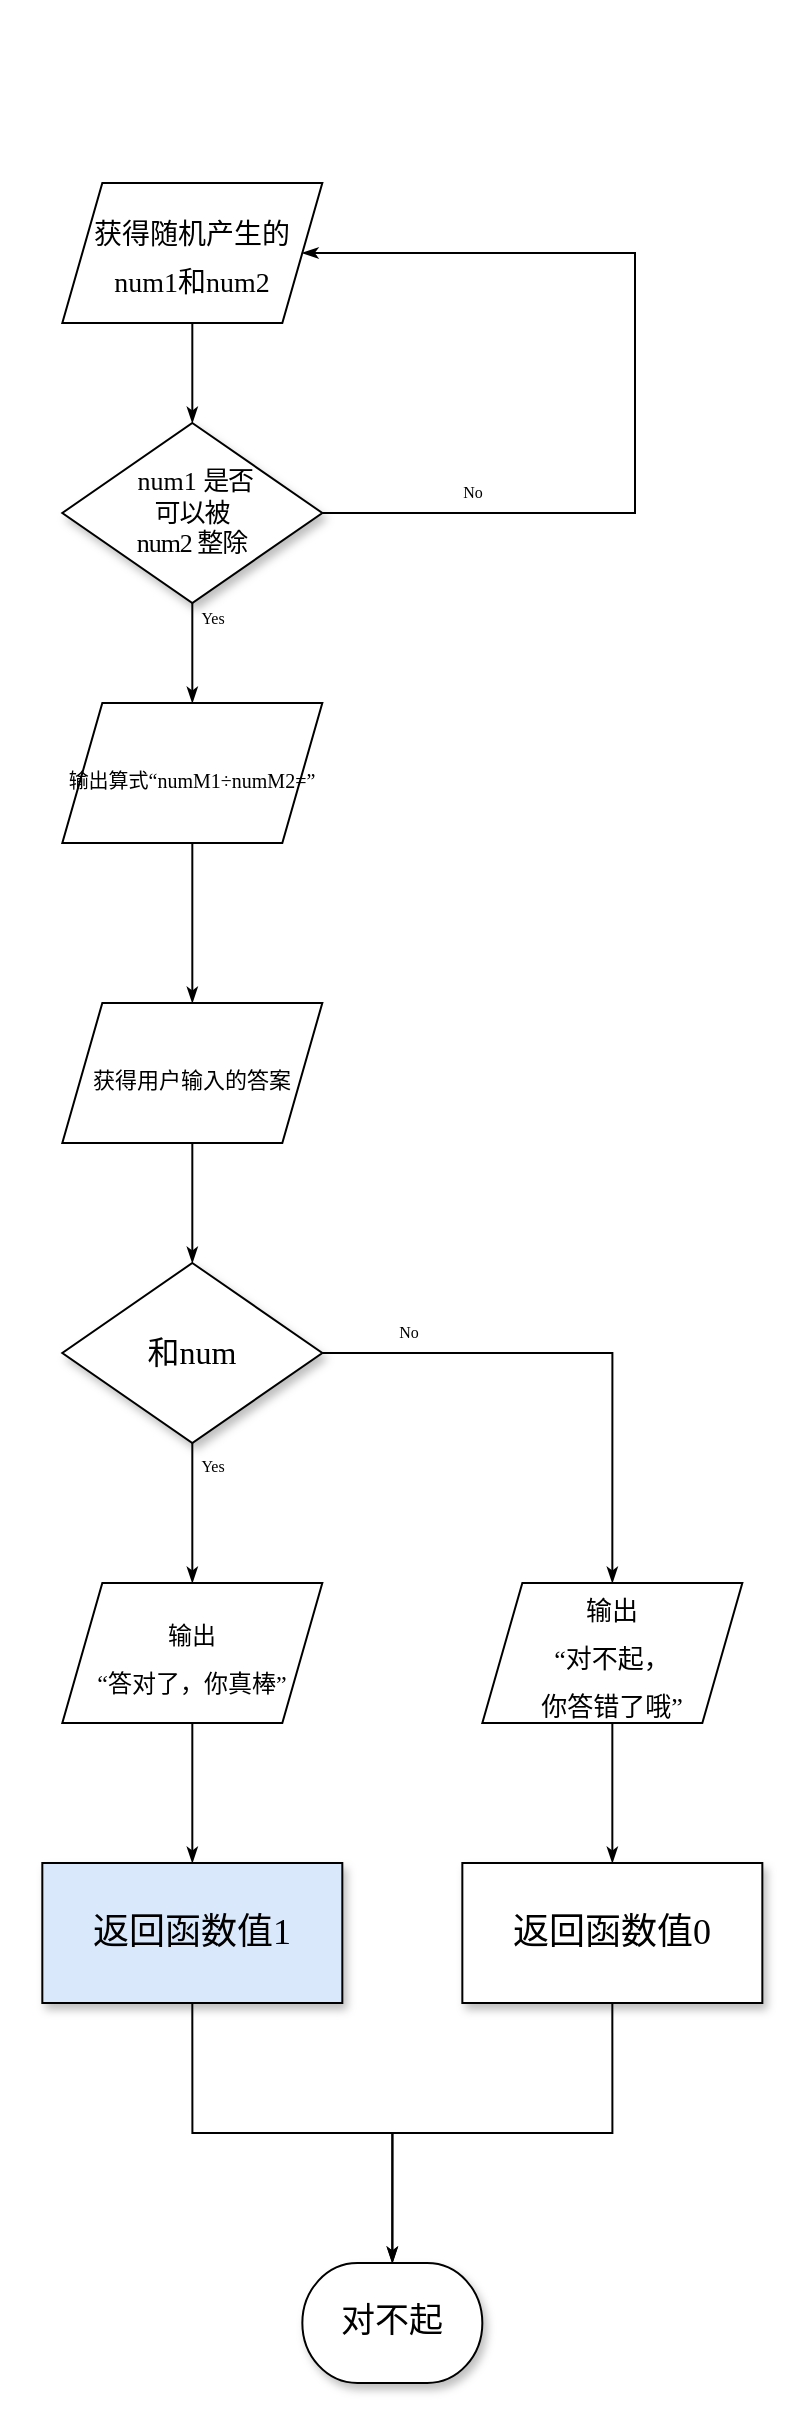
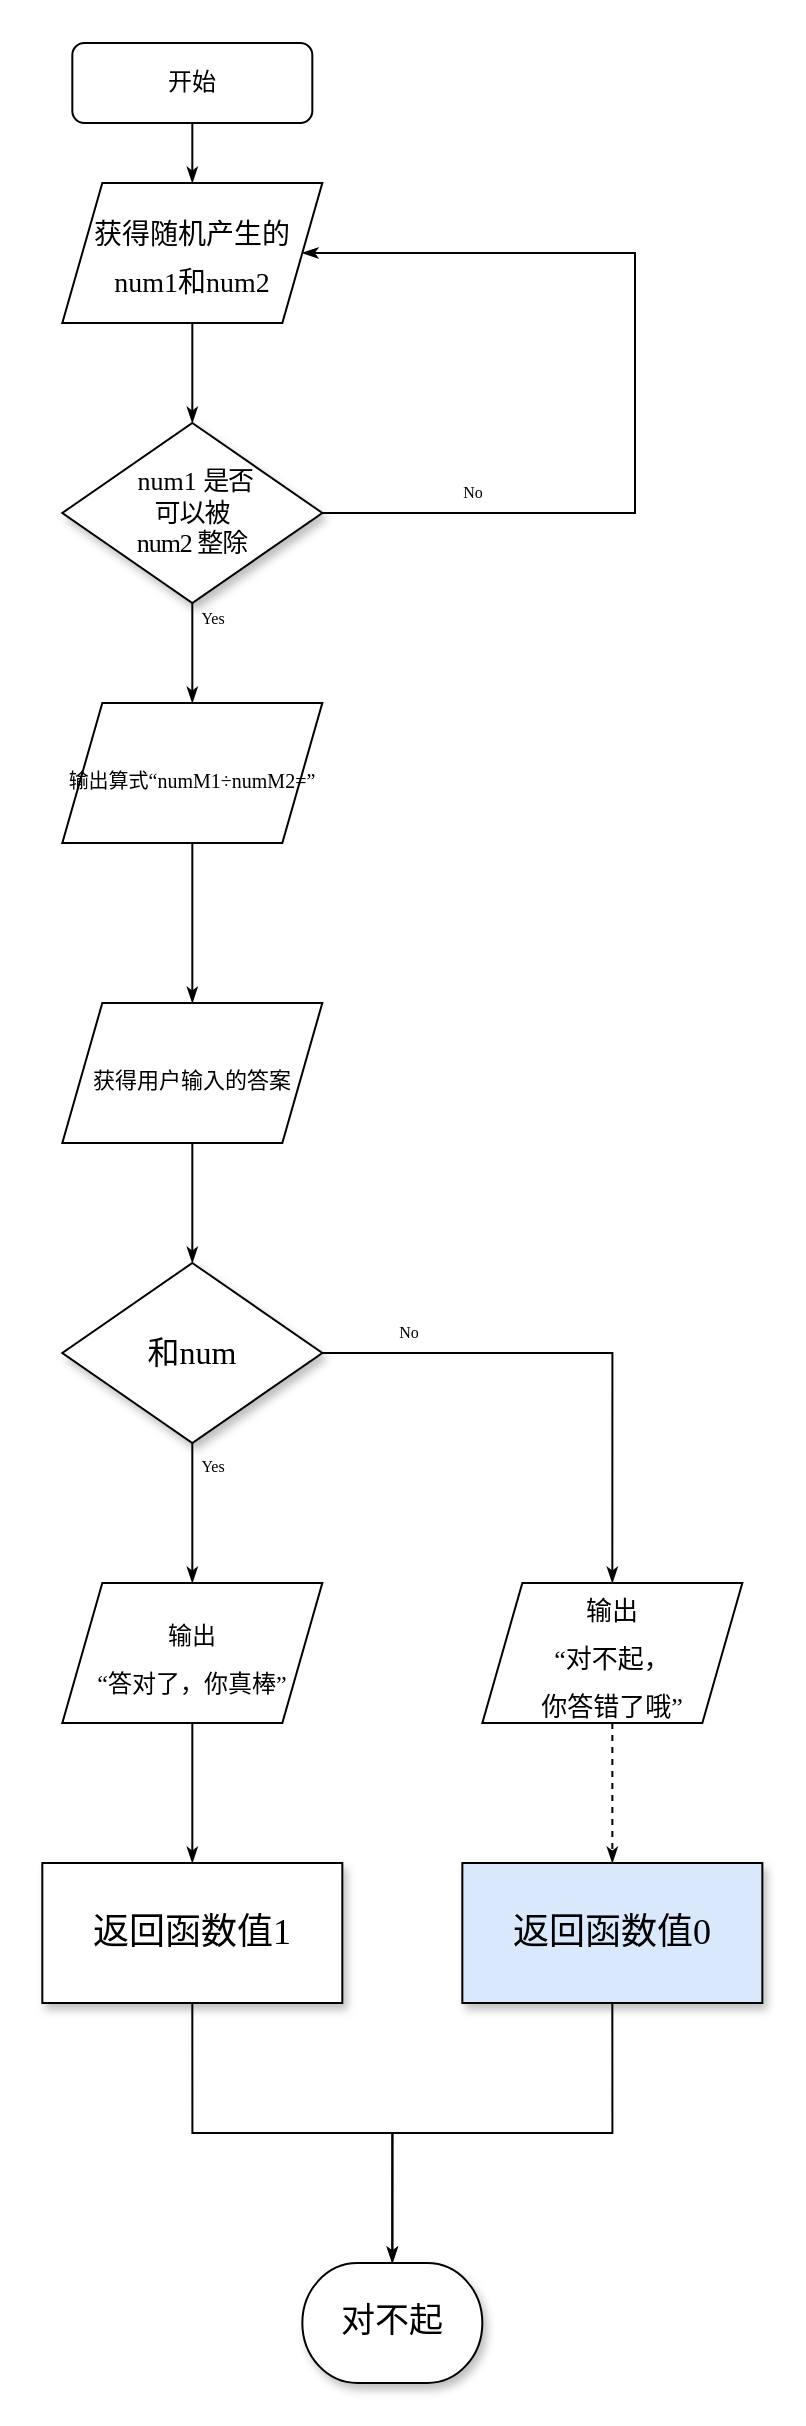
+ <mxCell id="5" value="开始" style="rounded=1;whiteSpace=wrap;html=1;fontSize=12;glass=0;strokeWidth=1;shadow=0;" parent="1" vertex="1"><mxGeometry x="35.657" y="20.997" width="120" height="40" as="geometry" /></mxCell>
+ <mxCell id="2" style="edgeStyle=orthogonalEdgeStyle;rounded=0;html=1;labelBackgroundColor=none;startSize=5;endArrow=classicThin;endFill=1;endSize=5;jettySize=auto;orthogonalLoop=1;strokeWidth=1;fontFamily=Verdana;fontSize=8;exitX=0.5;exitY=1;exitDx=0;exitDy=0;entryX=0.5;entryY=0;entryDx=0;entryDy=0;" parent="1" source="5" target="6" edge="1"><mxGeometry relative="1" as="geometry"><mxPoint x="135.657" y="150.997" as="sourcePoint" /><mxPoint x="95.657" y="130.997" as="targetPoint" /></mxGeometry></mxCell>
- <mxCell id="19" style="edgeStyle=orthogonalEdgeStyle;rounded=0;html=1;labelBackgroundColor=none;startSize=5;endArrow=classicThin;endFill=1;endSize=5;jettySize=auto;orthogonalLoop=1;strokeWidth=1;fontFamily=Verdana;fontSize=8;entryX=0.5;entryY=0;entryDx=0;entryDy=0;exitX=0.5;exitY=1;exitDx=0;exitDy=0;" parent="1" source="17" target="18" edge="1"><mxGeometry relative="1" as="geometry"><mxPoint x="106" y="1041" as="sourcePoint" /><mxPoint x="106" y="1101" as="targetPoint" /></mxGeometry></mxCell>
+ <mxCell id="19" style="edgeStyle=orthogonalEdgeStyle;rounded=0;html=1;labelBackgroundColor=none;startSize=5;endArrow=classicThin;endFill=1;endSize=5;jettySize=auto;orthogonalLoop=1;strokeWidth=1;fontFamily=Verdana;fontSize=8;entryX=0.5;entryY=0;entryDx=0;entryDy=0;exitX=0.5;exitY=1;exitDx=0;exitDy=0;dashed=1;" parent="1" source="17" target="18" edge="1"><mxGeometry relative="1" as="geometry"><mxPoint x="106" y="1041" as="sourcePoint" /><mxPoint x="106" y="1101" as="targetPoint" /></mxGeometry></mxCell>
- <mxCell id="10" value="&lt;span style=&quot;font-size: 18px;&quot;&gt;返回函数值1&lt;/span&gt;" style="whiteSpace=wrap;html=1;rounded=0;shadow=1;labelBackgroundColor=none;strokeWidth=1;fontFamily=Verdana;fontSize=8;align=center;fillColor=#dae8fc;" parent="1" vertex="1"><mxGeometry x="20.66" y="931" width="150" height="70" as="geometry" /></mxCell>
+ <mxCell id="10" value="&lt;span style=&quot;font-size: 18px;&quot;&gt;返回函数值1&lt;/span&gt;" style="whiteSpace=wrap;html=1;rounded=0;shadow=1;labelBackgroundColor=none;strokeWidth=1;fontFamily=Verdana;fontSize=8;align=center;" parent="1" vertex="1"><mxGeometry x="20.66" y="931" width="150" height="70" as="geometry" /></mxCell>
- <mxCell id="18" value="&lt;span style=&quot;font-size: 18px;&quot;&gt;返回函数值0&lt;/span&gt;" style="whiteSpace=wrap;html=1;rounded=0;shadow=1;labelBackgroundColor=none;strokeWidth=1;fontFamily=Verdana;fontSize=8;align=center;" parent="1" vertex="1"><mxGeometry x="230.67" y="931" width="150" height="70" as="geometry" /></mxCell>
+ <mxCell id="18" value="&lt;span style=&quot;font-size: 18px;&quot;&gt;返回函数值0&lt;/span&gt;" style="whiteSpace=wrap;html=1;rounded=0;shadow=1;labelBackgroundColor=none;strokeWidth=1;fontFamily=Verdana;fontSize=8;align=center;fillColor=#dae8fc;" parent="1" vertex="1"><mxGeometry x="230.67" y="931" width="150" height="70" as="geometry" /></mxCell>
